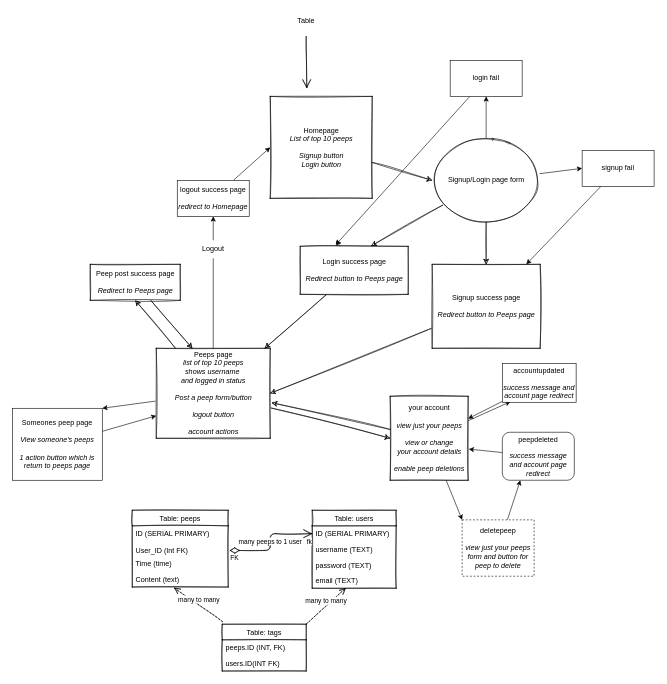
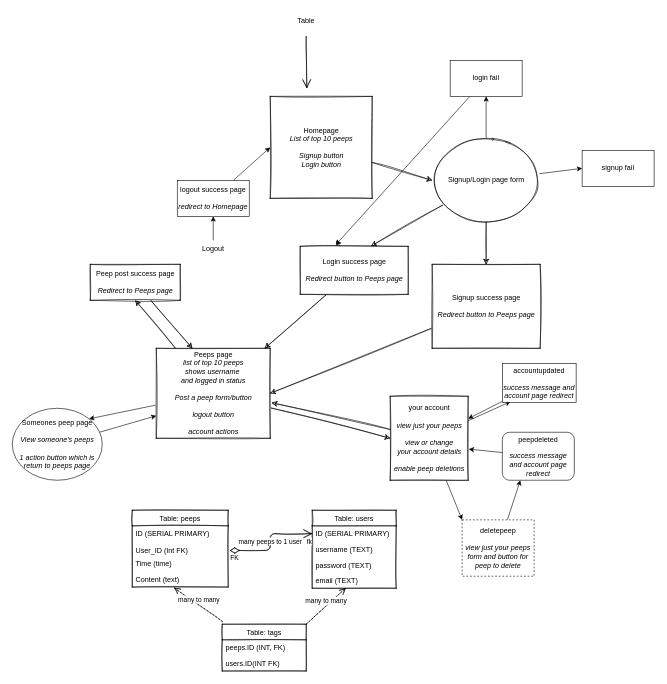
- <mxCell id="46" style="edgeStyle=none;html=1;" edge="1" parent="1" source="47" target="17"><mxGeometry relative="1" as="geometry" /></mxCell>
- <mxCell id="51" value="" style="edgeStyle=none;html=1;endArrow=none;" edge="1" parent="1" source="10" target="50"><mxGeometry relative="1" as="geometry"><mxPoint x="355" y="360" as="targetPoint" /><mxPoint x="355" y="580" as="sourcePoint" /></mxGeometry></mxCell>
- <mxCell id="59" value="Someones peep page&lt;br&gt;&lt;br&gt;&lt;i&gt;View someone's peeps&lt;/i&gt;&lt;br&gt;&lt;br&gt;&lt;i&gt;1 action button which is return to peeps page&lt;/i&gt;" style="rounded=0;whiteSpace=wrap;html=1;" vertex="1" parent="1"><mxGeometry x="20" y="680" width="150" height="120" as="geometry" /></mxCell>
+ <mxCell id="59" value="Someones peep page&lt;br&gt;&lt;br&gt;&lt;i&gt;View someone's peeps&lt;/i&gt;&lt;br&gt;&lt;br&gt;&lt;i&gt;1 action button which is return to peeps page&lt;/i&gt;" style="ellipse;whiteSpace=wrap;html=1;" vertex="1" parent="1"><mxGeometry x="20" y="680" width="150" height="120" as="geometry" /></mxCell>
